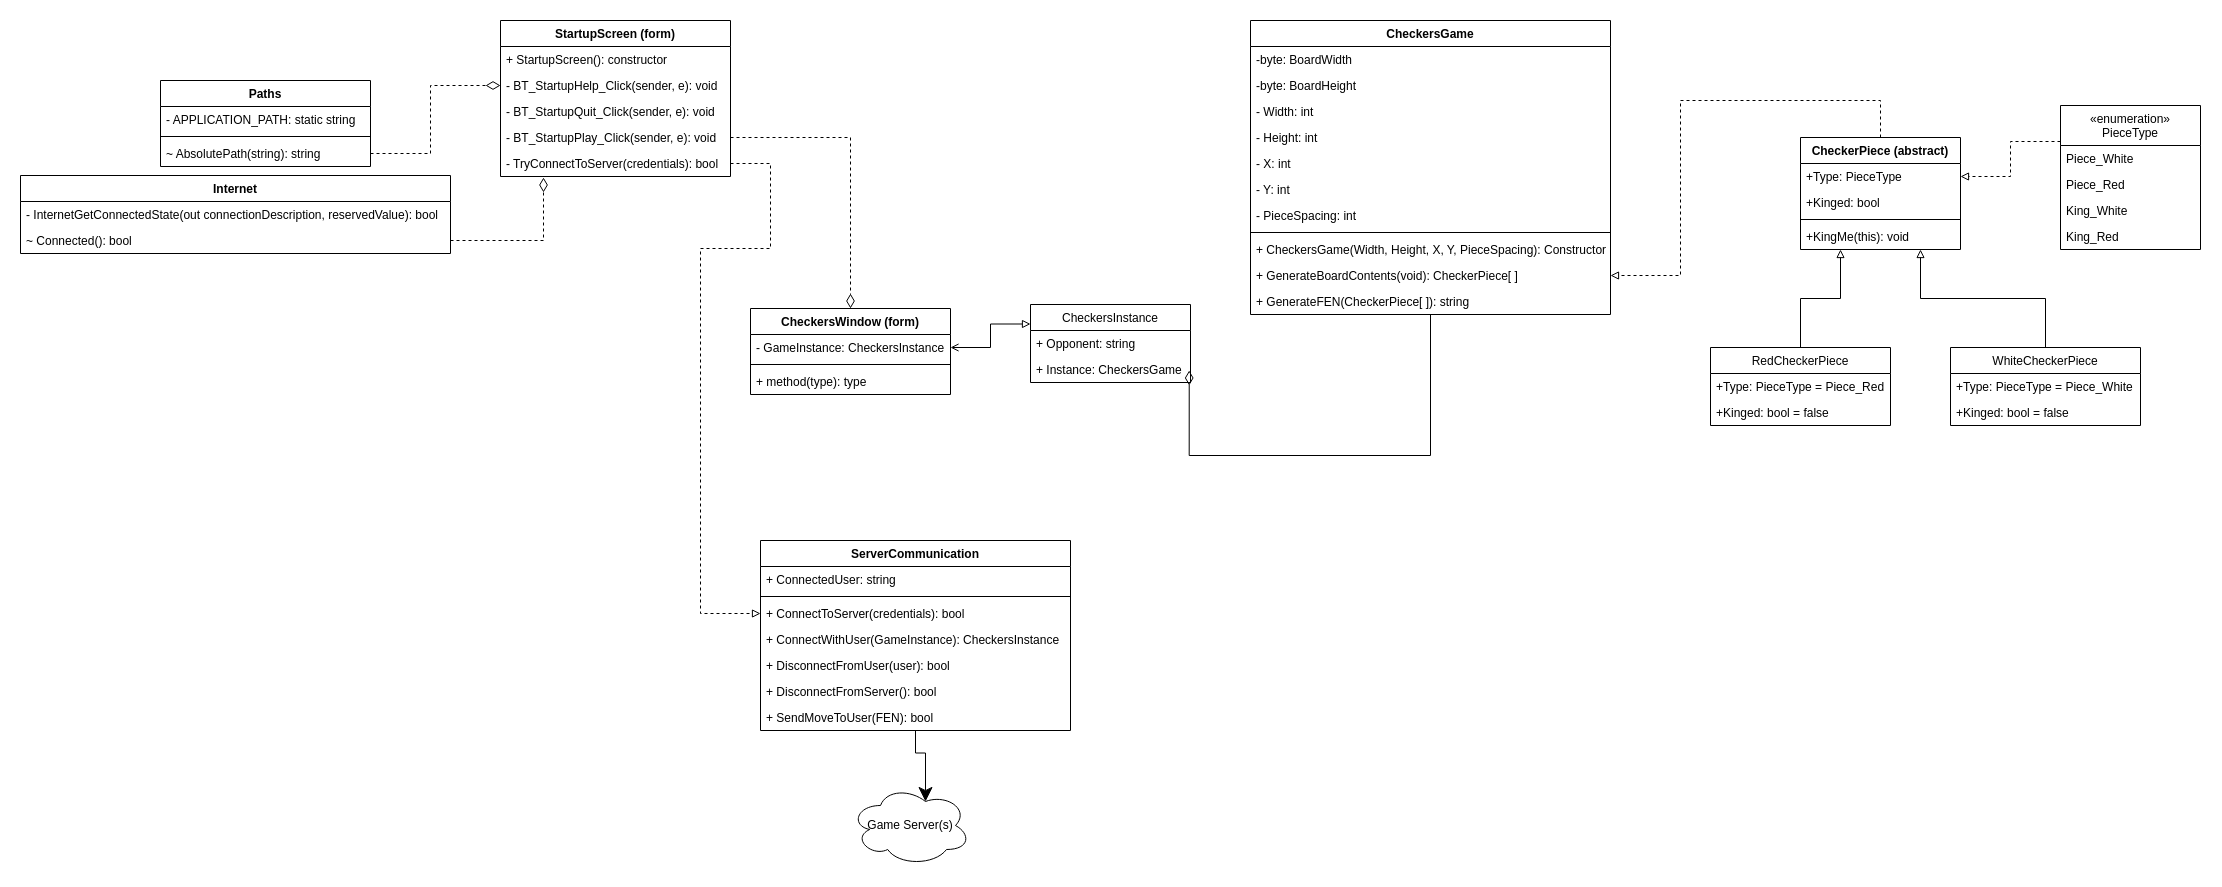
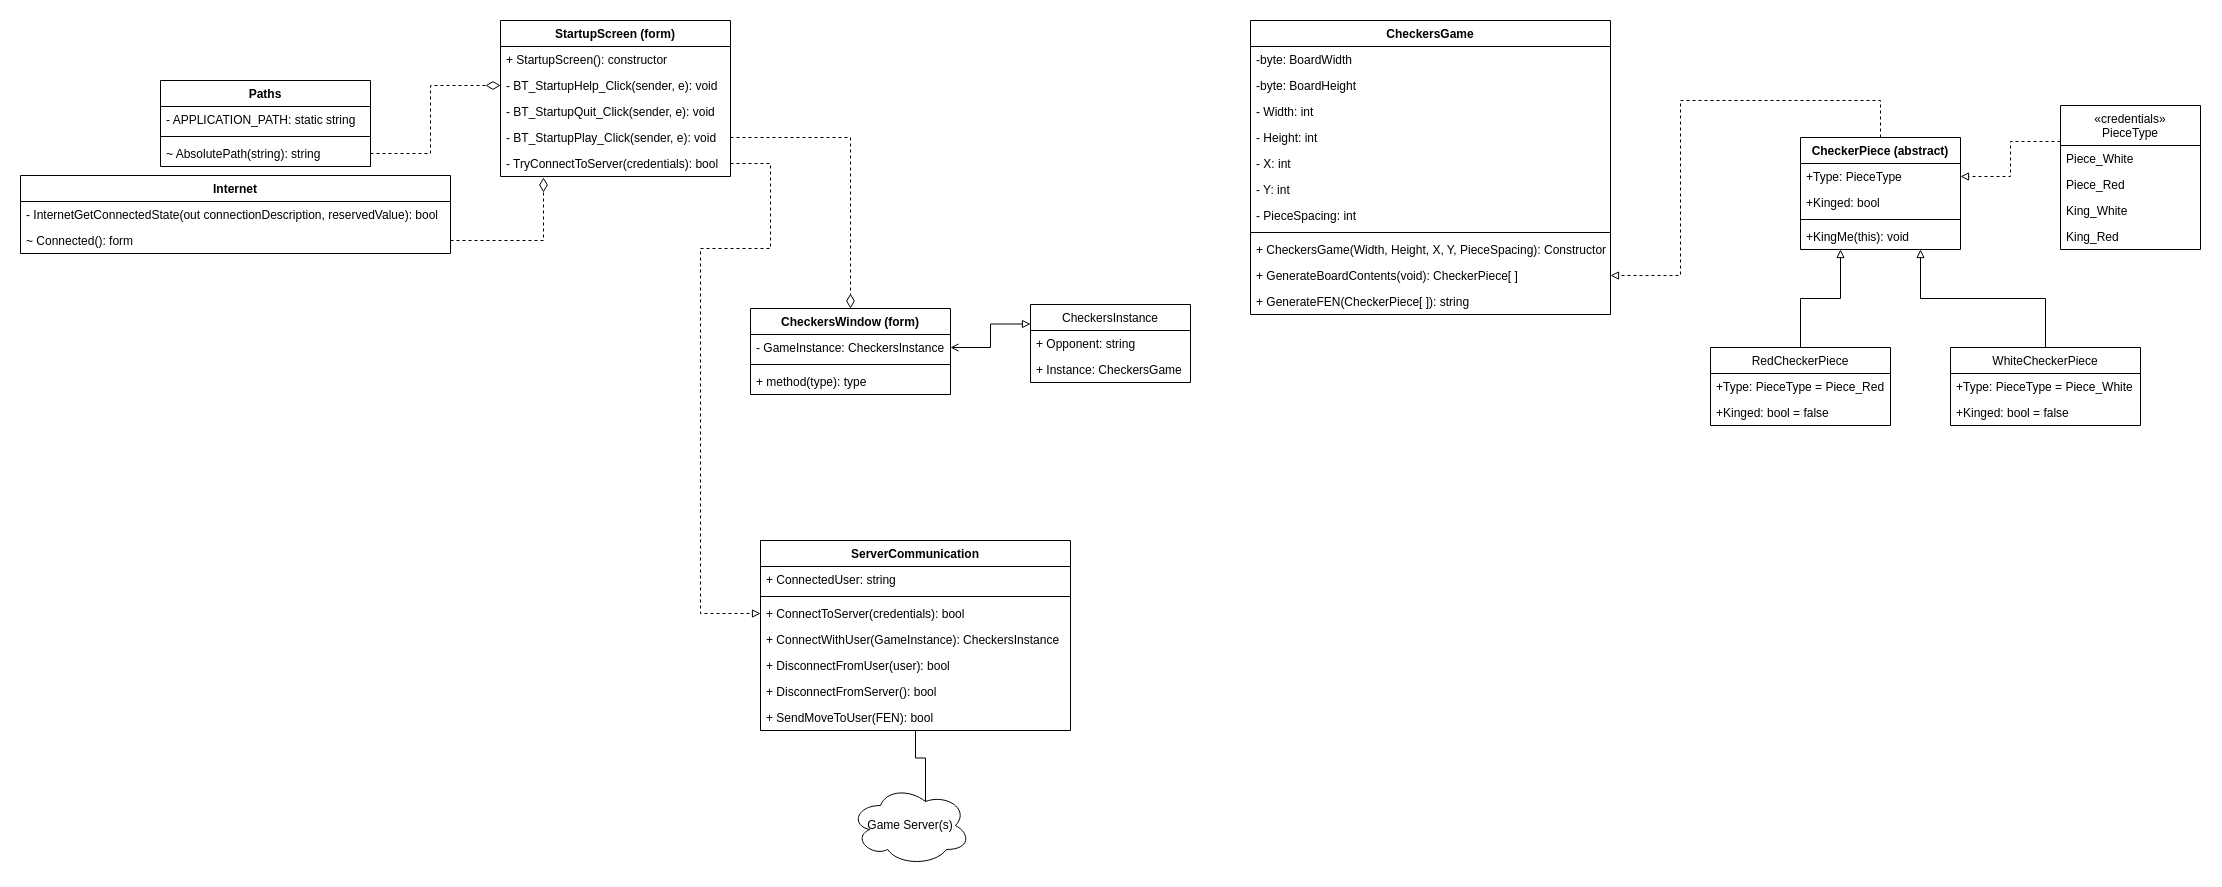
- <mxCell id="11" value="«enumeration»&#10;PieceType" style="swimlane;fontStyle=0;childLayout=stackLayout;horizontal=1;startSize=40;fillColor=none;horizontalStack=0;resizeParent=1;resizeParentMax=0;resizeLast=0;collapsible=1;marginBottom=0;" vertex="1" parent="1"><mxGeometry x="2060" y="105" width="140" height="144" as="geometry" /></mxCell>
+ <mxCell id="11" value="«credentials»&#10;PieceType" style="swimlane;fontStyle=0;childLayout=stackLayout;horizontal=1;startSize=40;fillColor=none;horizontalStack=0;resizeParent=1;resizeParentMax=0;resizeLast=0;collapsible=1;marginBottom=0;" vertex="1" parent="1"><mxGeometry x="2060" y="105" width="140" height="144" as="geometry" /></mxCell>
- <mxCell id="65" value="~ Connected(): bool" style="text;strokeColor=none;fillColor=none;align=left;verticalAlign=top;spacingLeft=4;spacingRight=4;overflow=hidden;rotatable=0;points=[[0,0.5],[1,0.5]];portConstraint=eastwest;" vertex="1" parent="63"><mxGeometry y="52" width="430" height="26" as="geometry" /></mxCell>
+ <mxCell id="65" value="~ Connected(): form" style="text;strokeColor=none;fillColor=none;align=left;verticalAlign=top;spacingLeft=4;spacingRight=4;overflow=hidden;rotatable=0;points=[[0,0.5],[1,0.5]];portConstraint=eastwest;" vertex="1" parent="63"><mxGeometry y="52" width="430" height="26" as="geometry" /></mxCell>
- <mxCell id="22" style="edgeStyle=orthogonalEdgeStyle;rounded=0;orthogonalLoop=1;jettySize=auto;html=1;exitX=0.5;exitY=1;exitDx=0;exitDy=0;endArrow=diamondThin;endFill=0;entryX=0.992;entryY=0.538;entryDx=0;entryDy=0;entryPerimeter=0;strokeWidth=1;endSize=12;" edge="1" parent="1" source="23" target="58"><mxGeometry relative="1" as="geometry"><mxPoint x="1350" y="454" as="targetPoint" /><Array as="points"><mxPoint x="1430" y="455" /></Array></mxGeometry></mxCell>
- <mxCell id="35" style="edgeStyle=orthogonalEdgeStyle;rounded=0;orthogonalLoop=1;jettySize=auto;html=1;exitX=0.5;exitY=1;exitDx=0;exitDy=0;entryX=0.625;entryY=0.2;entryDx=0;entryDy=0;entryPerimeter=0;startArrow=none;startFill=0;endArrow=classic;endFill=1;endSize=12;strokeWidth=1;" edge="1" parent="1" source="36" target="44"><mxGeometry relative="1" as="geometry" /></mxCell>
+ <mxCell id="35" style="edgeStyle=orthogonalEdgeStyle;rounded=0;orthogonalLoop=1;jettySize=auto;html=1;exitX=0.5;exitY=1;exitDx=0;exitDy=0;entryX=0.625;entryY=0.2;entryDx=0;entryDy=0;entryPerimeter=0;startArrow=none;startFill=0;endArrow=none;endFill=1;endSize=12;strokeWidth=1;" edge="1" parent="1" source="36" target="44"><mxGeometry relative="1" as="geometry" /></mxCell>
